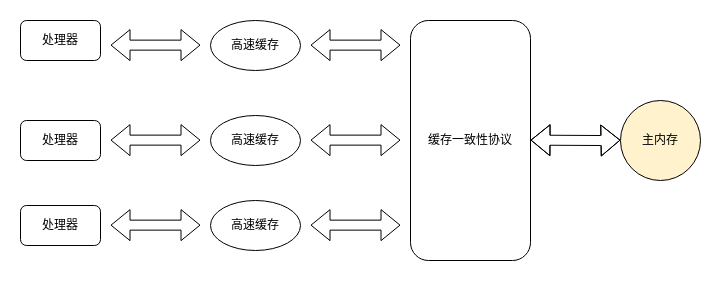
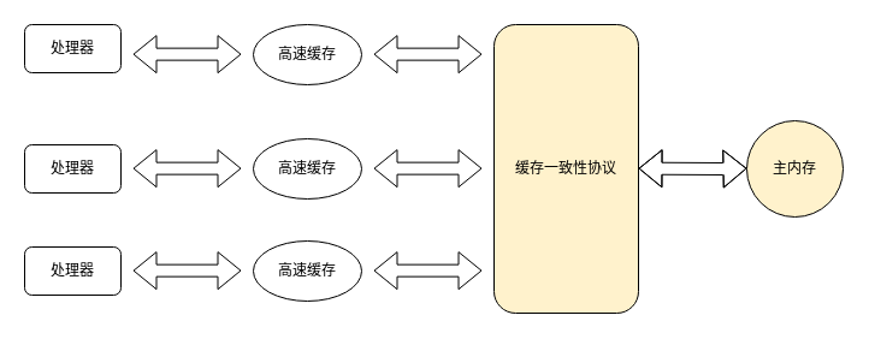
- <mxCell id="8" value="缓存一致性协议" style="rounded=1;whiteSpace=wrap;html=1;" vertex="1" parent="1"><mxGeometry x="410" y="20" width="120" height="240" as="geometry" /></mxCell>
+ <mxCell id="8" value="缓存一致性协议" style="rounded=1;whiteSpace=wrap;html=1;fillColor=#fff2cc;" vertex="1" parent="1"><mxGeometry x="410" y="20" width="120" height="240" as="geometry" /></mxCell>
